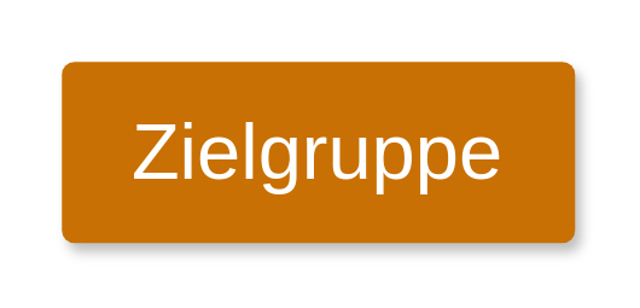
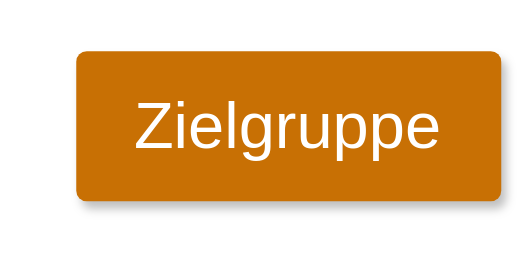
- <mxCell id="2" value="Zielgruppe" style="rounded=1;whiteSpace=wrap;html=1;shadow=1;labelBackgroundColor=none;strokeColor=none;strokeWidth=3;fillColor=#c87004;fontFamily=Helvetica;fontSize=26;fontColor=#FFFFFF;align=center;spacing=5;fontStyle=0;arcSize=7;perimeterSpacing=2;" vertex="1" parent="1"><mxGeometry x="20" y="20" width="170" height="60" as="geometry" /></mxCell>
+ <mxCell id="2" value="Zielgruppe" style="rounded=1;whiteSpace=wrap;html=1;shadow=1;labelBackgroundColor=none;strokeColor=none;strokeWidth=3;fillColor=#c87004;fontFamily=Helvetica;fontSize=26;fontColor=#FFFFFF;align=center;spacing=5;fontStyle=0;arcSize=7;perimeterSpacing=2;" vertex="1" parent="1"><mxGeometry x="30" y="20" width="170" height="60" as="geometry" /></mxCell>
